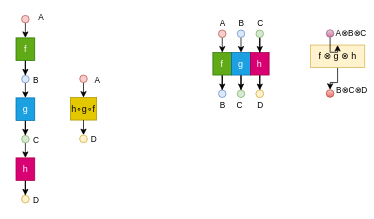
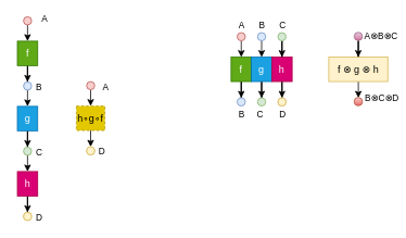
- <mxCell id="51" value="f ⊗ g ⊗ h" style="rounded=0;whiteSpace=wrap;html=1;fillColor=#fff2cc;strokeColor=#d6b656;" vertex="1" parent="1"><mxGeometry x="413" y="59.56" width="72.5" height="30" as="geometry" /></mxCell>
+ <mxCell id="51" value="f ⊗ g ⊗ h" style="rounded=0;whiteSpace=wrap;html=1;fillColor=#fff2cc;strokeColor=#d6b656;" vertex="1" parent="1"><mxGeometry x="403" y="69.56" width="72.5" height="30" as="geometry" /></mxCell>
- <mxCell id="21" value="h∘g∘f" style="rounded=0;whiteSpace=wrap;html=1;fillColor=#e3c800;fontColor=#000000;strokeColor=#B09500;" parent="1" vertex="1"><mxGeometry x="93" y="129.6" width="35" height="30" as="geometry" /></mxCell>
+ <mxCell id="21" value="h∘g∘f" style="rounded=0;whiteSpace=wrap;html=1;fillColor=#e3c800;fontColor=#000000;strokeColor=#B09500;dashed=1;" parent="1" vertex="1"><mxGeometry x="93" y="129.6" width="35" height="30" as="geometry" /></mxCell>
